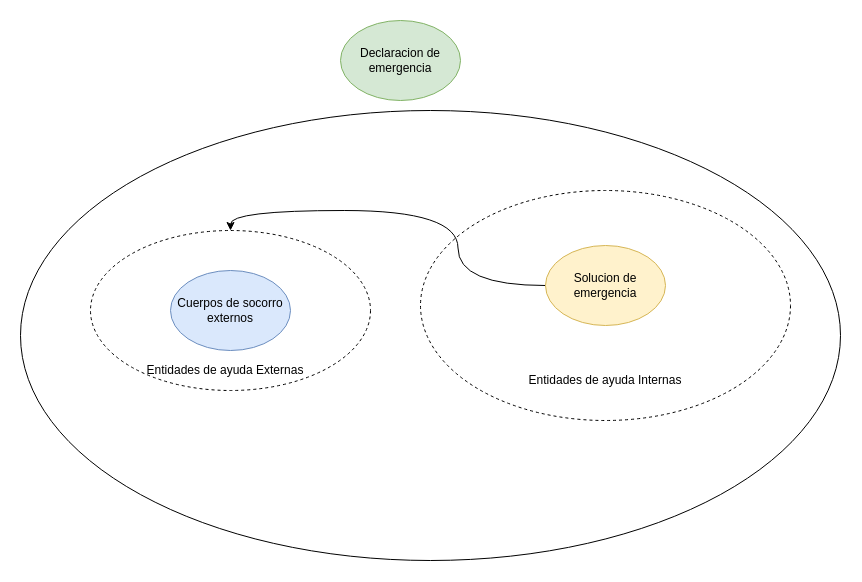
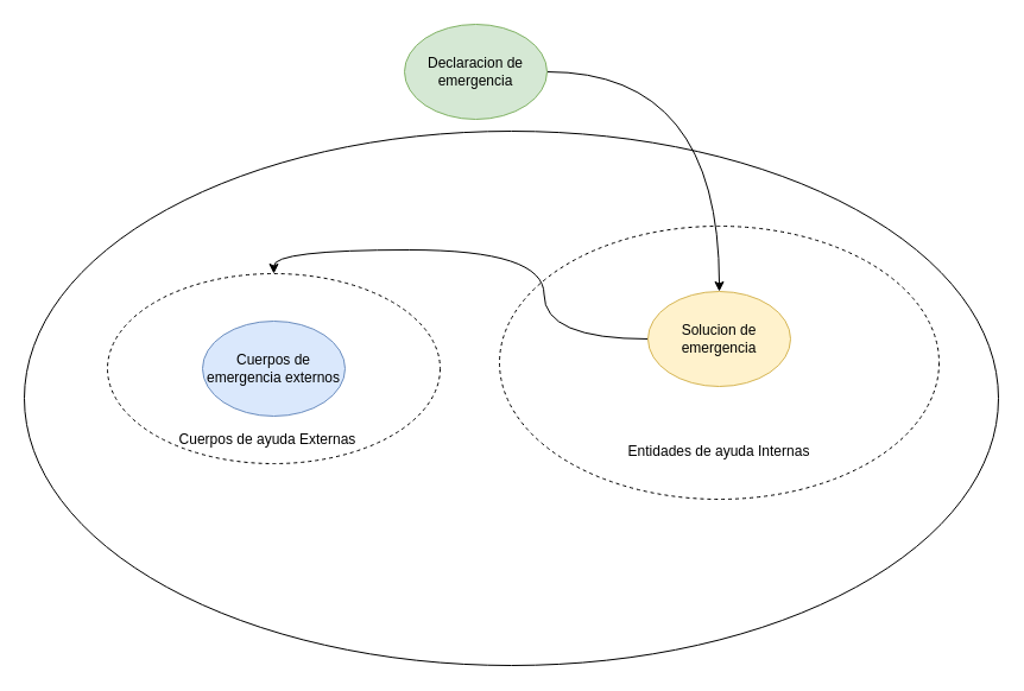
+ <mxCell id="6" style="edgeStyle=orthogonalEdgeStyle;curved=1;rounded=0;orthogonalLoop=1;jettySize=auto;html=1;exitX=1;exitY=0.5;exitDx=0;exitDy=0;entryX=0.5;entryY=0;entryDx=0;entryDy=0;startArrow=none;startFill=0;endArrow=classic;endFill=1;" edge="1" parent="1" source="7" target="5"><mxGeometry relative="1" as="geometry" /></mxCell>
- <mxCell id="9" value="Cuerpos de socorro externos" style="ellipse;whiteSpace=wrap;html=1;fillColor=#dae8fc;strokeColor=#6c8ebf;" vertex="1" parent="1"><mxGeometry x="170" y="270" width="120" height="80" as="geometry" /></mxCell>
+ <mxCell id="9" value="Cuerpos de emergencia externos" style="ellipse;whiteSpace=wrap;html=1;fillColor=#dae8fc;strokeColor=#6c8ebf;" vertex="1" parent="1"><mxGeometry x="170" y="270" width="120" height="80" as="geometry" /></mxCell>
- <mxCell id="11" value="Entidades de ayuda Externas" style="text;html=1;strokeColor=none;fillColor=none;align=center;verticalAlign=middle;whiteSpace=wrap;rounded=0;dashed=1;" vertex="1" parent="1"><mxGeometry x="140" y="360" width="170" height="20" as="geometry" /></mxCell>
+ <mxCell id="11" value="Cuerpos de ayuda Externas" style="text;html=1;strokeColor=none;fillColor=none;align=center;verticalAlign=middle;whiteSpace=wrap;rounded=0;dashed=1;" vertex="1" parent="1"><mxGeometry x="140" y="360" width="170" height="20" as="geometry" /></mxCell>
